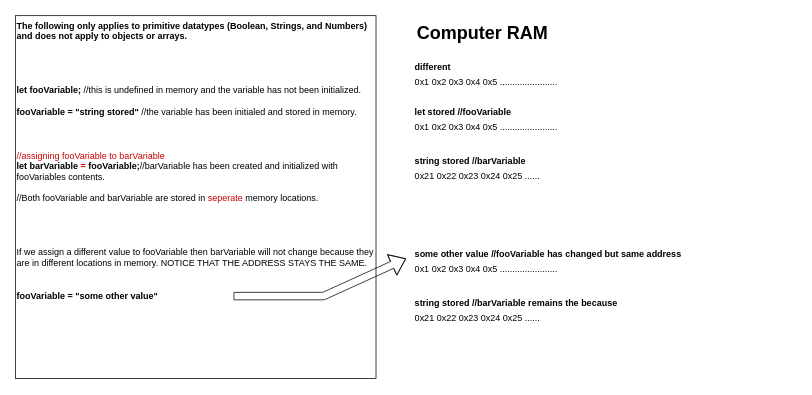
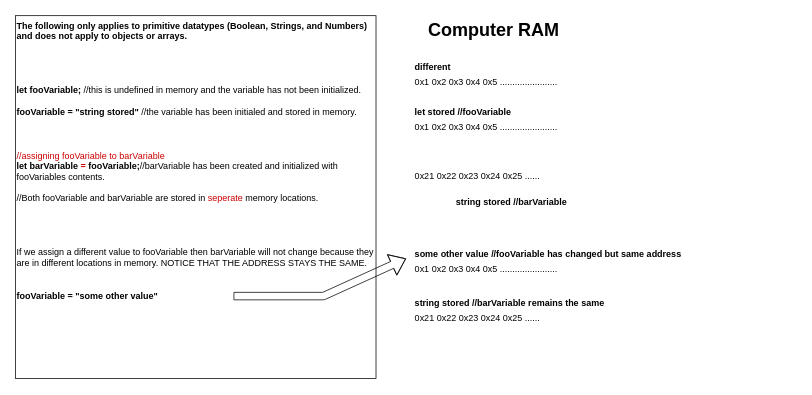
- <mxCell id="3" value="&lt;h1&gt;Computer RAM&lt;/h1&gt;&lt;p&gt;&lt;br&gt;&lt;/p&gt;&lt;p&gt;&lt;br&gt;&lt;/p&gt;" style="text;html=1;strokeColor=none;fillColor=none;spacing=5;spacingTop=-20;whiteSpace=wrap;overflow=hidden;rounded=0;fontSize=12;fontColor=#000000;" vertex="1" parent="1"><mxGeometry x="551" y="24" width="510" height="40" as="geometry" /></mxCell>
+ <mxCell id="3" value="&lt;h1&gt;Computer RAM&lt;/h1&gt;&lt;p&gt;&lt;br&gt;&lt;/p&gt;&lt;p&gt;&lt;br&gt;&lt;/p&gt;" style="text;html=1;strokeColor=none;fillColor=none;spacing=5;spacingTop=-20;whiteSpace=wrap;overflow=hidden;rounded=0;fontSize=12;fontColor=#000000;" vertex="1" parent="1"><mxGeometry x="566" y="19" width="510" height="40" as="geometry" /></mxCell>
- <mxCell id="8" value="&lt;b&gt;string stored //barVariable&lt;/b&gt;" style="text;html=1;strokeColor=none;fillColor=none;align=left;verticalAlign=middle;whiteSpace=wrap;rounded=0;fontSize=12;fontColor=#000000;" vertex="1" parent="1"><mxGeometry x="551" y="204" width="220" height="20" as="geometry" /></mxCell>
+ <mxCell id="8" value="&lt;b&gt;string stored //barVariable&lt;/b&gt;" style="text;html=1;strokeColor=none;fillColor=none;align=left;verticalAlign=middle;whiteSpace=wrap;rounded=0;fontSize=12;fontColor=#000000;" vertex="1" parent="1"><mxGeometry x="606" y="259" width="220" height="20" as="geometry" /></mxCell>
- <mxCell id="12" value="&lt;b&gt;string stored //barVariable remains the because&lt;/b&gt;" style="text;html=1;strokeColor=none;fillColor=none;align=left;verticalAlign=middle;whiteSpace=wrap;rounded=0;fontSize=12;fontColor=#000000;" vertex="1" parent="1"><mxGeometry x="551" y="394" width="350" height="20" as="geometry" /></mxCell>
+ <mxCell id="12" value="&lt;b&gt;string stored //barVariable remains the same&lt;/b&gt;" style="text;html=1;strokeColor=none;fillColor=none;align=left;verticalAlign=middle;whiteSpace=wrap;rounded=0;fontSize=12;fontColor=#000000;" vertex="1" parent="1"><mxGeometry x="551" y="394" width="350" height="20" as="geometry" /></mxCell>
